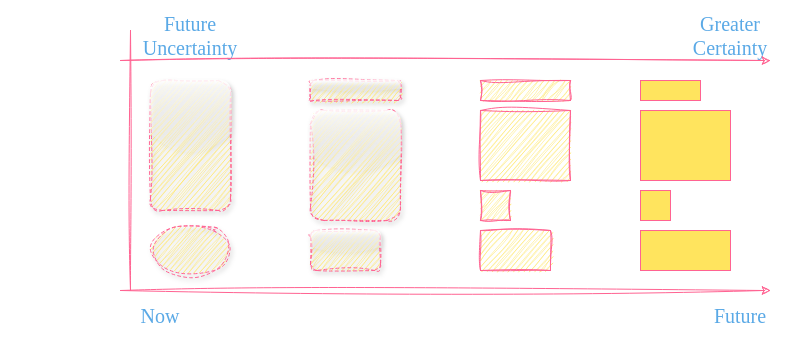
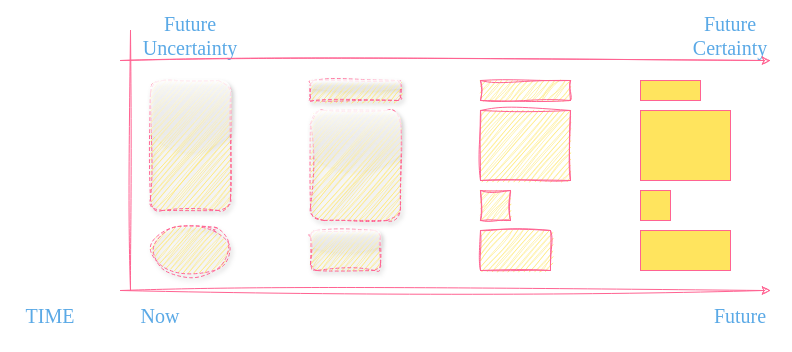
- <mxCell id="19" value="Greater Certainty" style="text;html=1;align=center;verticalAlign=middle;whiteSpace=wrap;rounded=0;fontSize=20;fontFamily=Architects Daughter;labelBackgroundColor=none;fontColor=#5AA9E6;" vertex="1" parent="1"><mxGeometry x="700" y="20" width="60" height="30" as="geometry" /></mxCell>
+ <mxCell id="19" value="Future Certainty" style="text;html=1;align=center;verticalAlign=middle;whiteSpace=wrap;rounded=0;fontSize=20;fontFamily=Architects Daughter;labelBackgroundColor=none;fontColor=#5AA9E6;" vertex="1" parent="1"><mxGeometry x="700" y="20" width="60" height="30" as="geometry" /></mxCell>
+ <mxCell id="21" value="TIME" style="text;html=1;align=center;verticalAlign=middle;whiteSpace=wrap;rounded=0;fontSize=20;fontFamily=Architects Daughter;labelBackgroundColor=none;fontColor=#5AA9E6;" vertex="1" parent="1"><mxGeometry x="20" y="300" width="60" height="30" as="geometry" /></mxCell>
